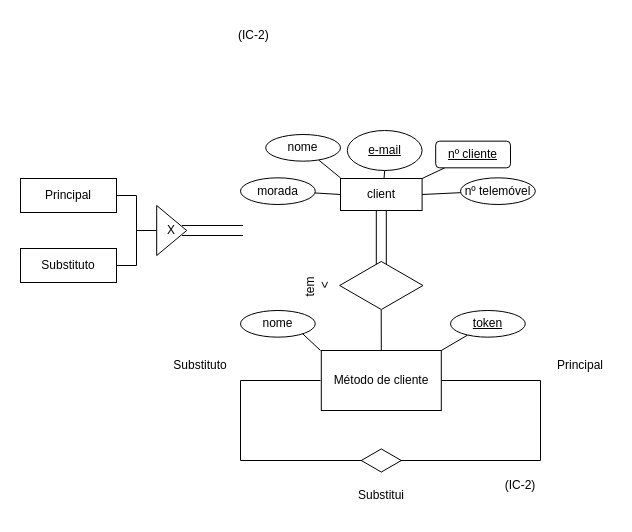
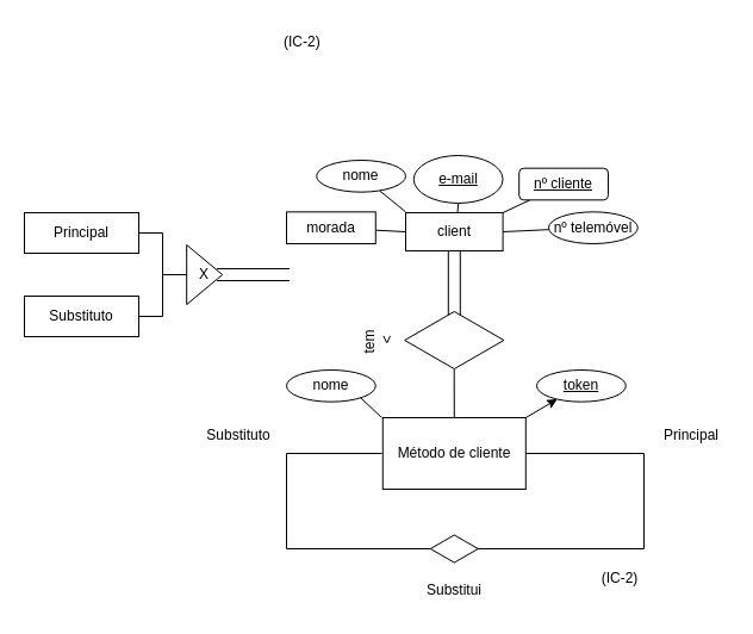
- <mxCell id="10" value="morada" style="ellipse;whiteSpace=wrap;html=1;" vertex="1" parent="1"><mxGeometry x="240" y="177.337" width="74.8" height="26.667" as="geometry" /></mxCell>
+ <mxCell id="10" value="morada" style="whiteSpace=wrap;html=1;rounded=0;" vertex="1" parent="1"><mxGeometry x="240" y="177.337" width="74.8" height="26.667" as="geometry" /></mxCell>
- <mxCell id="18" value="" style="endArrow=none;html=1;rounded=0;exitX=1;exitY=0;exitDx=0;exitDy=0;" edge="1" parent="1" target="19" source="16"><mxGeometry width="50" height="50" relative="1" as="geometry"><mxPoint x="385.8" y="456.66" as="sourcePoint" /><mxPoint x="429.4" y="423.993" as="targetPoint" /><Array as="points"><mxPoint x="440" y="350" /></Array></mxGeometry></mxCell>
+ <mxCell id="18" value="" style="endArrow=classic;html=1;rounded=0;exitX=1;exitY=0;exitDx=0;exitDy=0;" edge="1" parent="1" target="19" source="16"><mxGeometry width="50" height="50" relative="1" as="geometry"><mxPoint x="385.8" y="456.66" as="sourcePoint" /><mxPoint x="429.4" y="423.993" as="targetPoint" /><Array as="points"><mxPoint x="440" y="350" /></Array></mxGeometry></mxCell>
